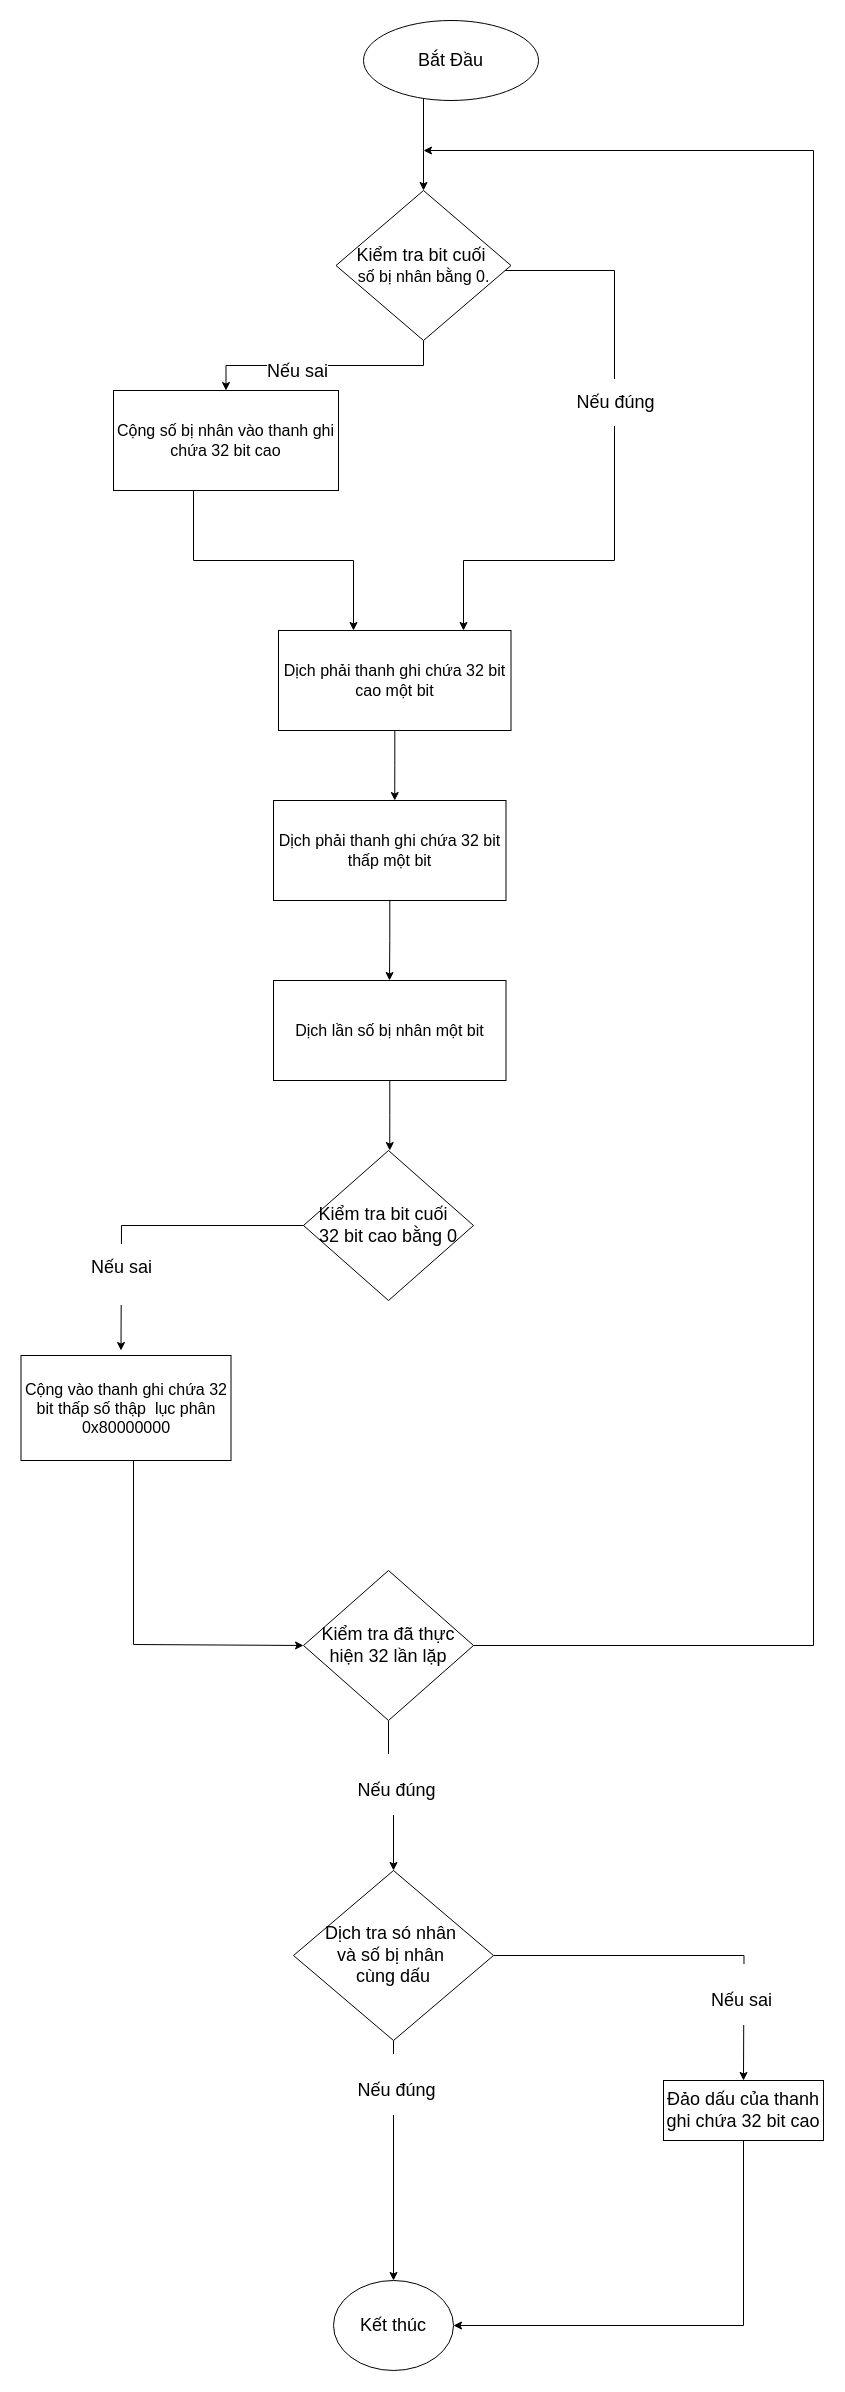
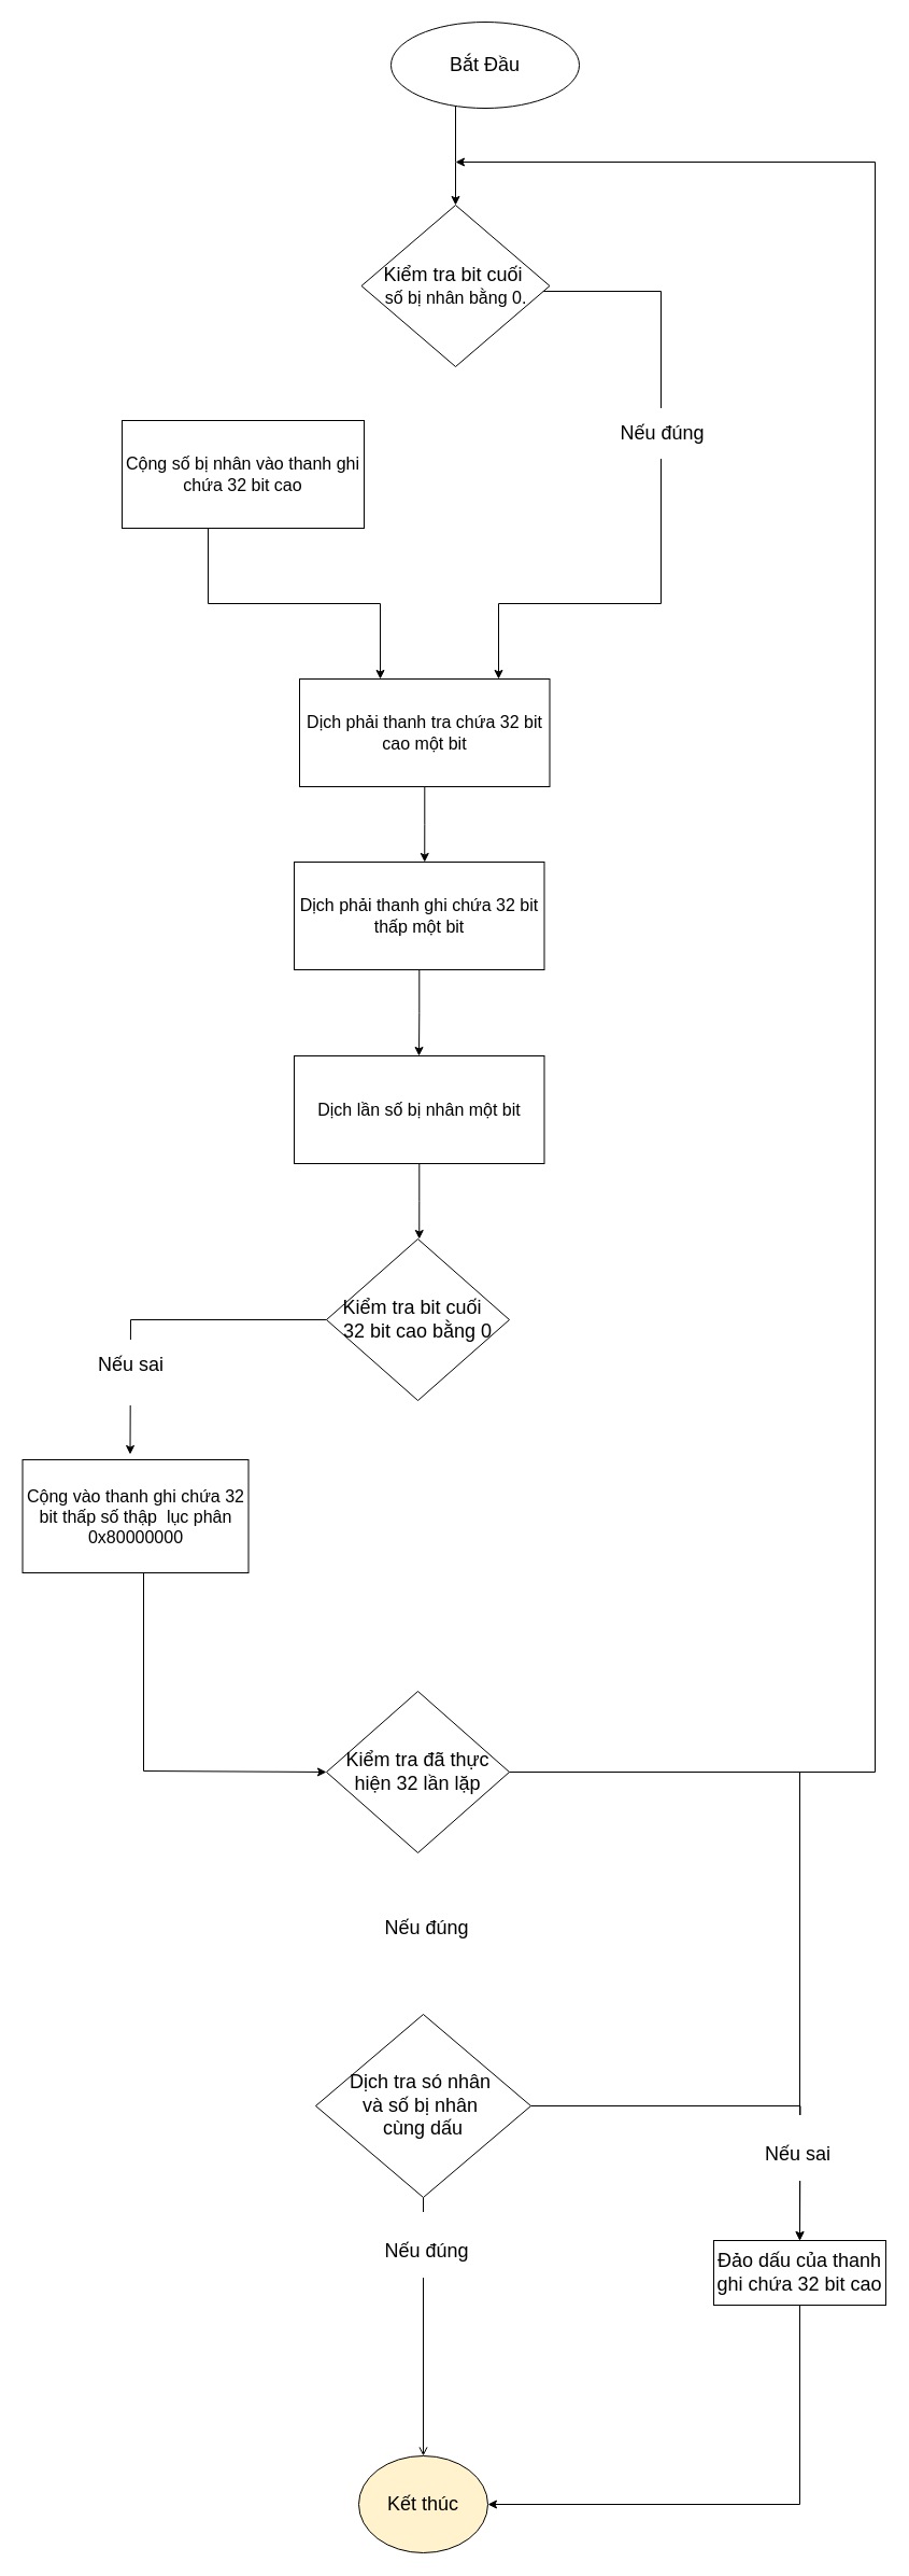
- <mxCell id="4" style="edgeStyle=orthogonalEdgeStyle;rounded=0;orthogonalLoop=1;jettySize=auto;html=1;entryX=0.5;entryY=0;entryDx=0;entryDy=0;" edge="1" parent="1" source="8" target="10"><mxGeometry relative="1" as="geometry"><mxPoint x="193" y="380" as="targetPoint" /></mxGeometry></mxCell>
- <mxCell id="5" value="&lt;font style=&quot;font-size: 18px;&quot;&gt;Nếu sai&lt;/font&gt;" style="edgeLabel;html=1;align=center;verticalAlign=middle;resizable=0;points=[];" vertex="1" connectable="0" parent="4"><mxGeometry x="0.231" y="5" relative="1" as="geometry"><mxPoint as="offset" /></mxGeometry></mxCell>
- <mxCell id="12" value="&lt;div style=&quot;&quot;&gt;&lt;span style=&quot;font-size: medium; background-color: initial;&quot;&gt;Dịch phải thanh ghi chứa 32 bit cao một bit&lt;/span&gt;&lt;/div&gt;" style="rounded=0;whiteSpace=wrap;html=1;align=center;" vertex="1" parent="1"><mxGeometry x="278" y="630" width="232.5" height="100" as="geometry" /></mxCell>
+ <mxCell id="12" value="&lt;div style=&quot;&quot;&gt;&lt;span style=&quot;font-size: medium; background-color: initial;&quot;&gt;Dịch phải thanh tra chứa 32 bit cao một bit&lt;/span&gt;&lt;/div&gt;" style="rounded=0;whiteSpace=wrap;html=1;align=center;" vertex="1" parent="1"><mxGeometry x="278" y="630" width="232.5" height="100" as="geometry" /></mxCell>
- <mxCell id="22" style="edgeStyle=orthogonalEdgeStyle;rounded=0;orthogonalLoop=1;jettySize=auto;html=1;" edge="1" parent="1" source="24" target="30"><mxGeometry relative="1" as="geometry"><mxPoint x="388" y="1870" as="targetPoint" /></mxGeometry></mxCell>
+ <mxCell id="22" style="edgeStyle=orthogonalEdgeStyle;rounded=0;orthogonalLoop=1;jettySize=auto;html=1;" edge="1" parent="1" source="24" target="34"><mxGeometry relative="1" as="geometry"><mxPoint x="388" y="1870" as="targetPoint" /></mxGeometry></mxCell>
- <mxCell id="28" style="edgeStyle=orthogonalEdgeStyle;rounded=0;orthogonalLoop=1;jettySize=auto;html=1;entryX=0.5;entryY=0;entryDx=0;entryDy=0;exitX=0.5;exitY=1;exitDx=0;exitDy=0;" edge="1" parent="1" source="30" target="27"><mxGeometry relative="1" as="geometry"><mxPoint x="393" y="2250" as="targetPoint" /><mxPoint x="393" y="2190" as="sourcePoint" /><Array as="points" /></mxGeometry></mxCell>
+ <mxCell id="28" style="edgeStyle=orthogonalEdgeStyle;rounded=0;orthogonalLoop=1;jettySize=auto;html=1;entryX=0.5;entryY=0;entryDx=0;entryDy=0;exitX=0.5;exitY=1;exitDx=0;exitDy=0;endArrow=open;" edge="1" parent="1" source="30" target="27"><mxGeometry relative="1" as="geometry"><mxPoint x="393" y="2250" as="targetPoint" /><mxPoint x="393" y="2190" as="sourcePoint" /><Array as="points" /></mxGeometry></mxCell>
- <mxCell id="27" value="&lt;font style=&quot;font-size: 18px;&quot;&gt;Kết thúc&lt;/font&gt;" style="ellipse;whiteSpace=wrap;html=1;" vertex="1" parent="1"><mxGeometry x="333" y="2280" width="120" height="90" as="geometry" /></mxCell>
+ <mxCell id="27" value="&lt;font style=&quot;font-size: 18px;&quot;&gt;Kết thúc&lt;/font&gt;" style="ellipse;whiteSpace=wrap;html=1;fillColor=#fff2cc;" vertex="1" parent="1"><mxGeometry x="333" y="2280" width="120" height="90" as="geometry" /></mxCell>
